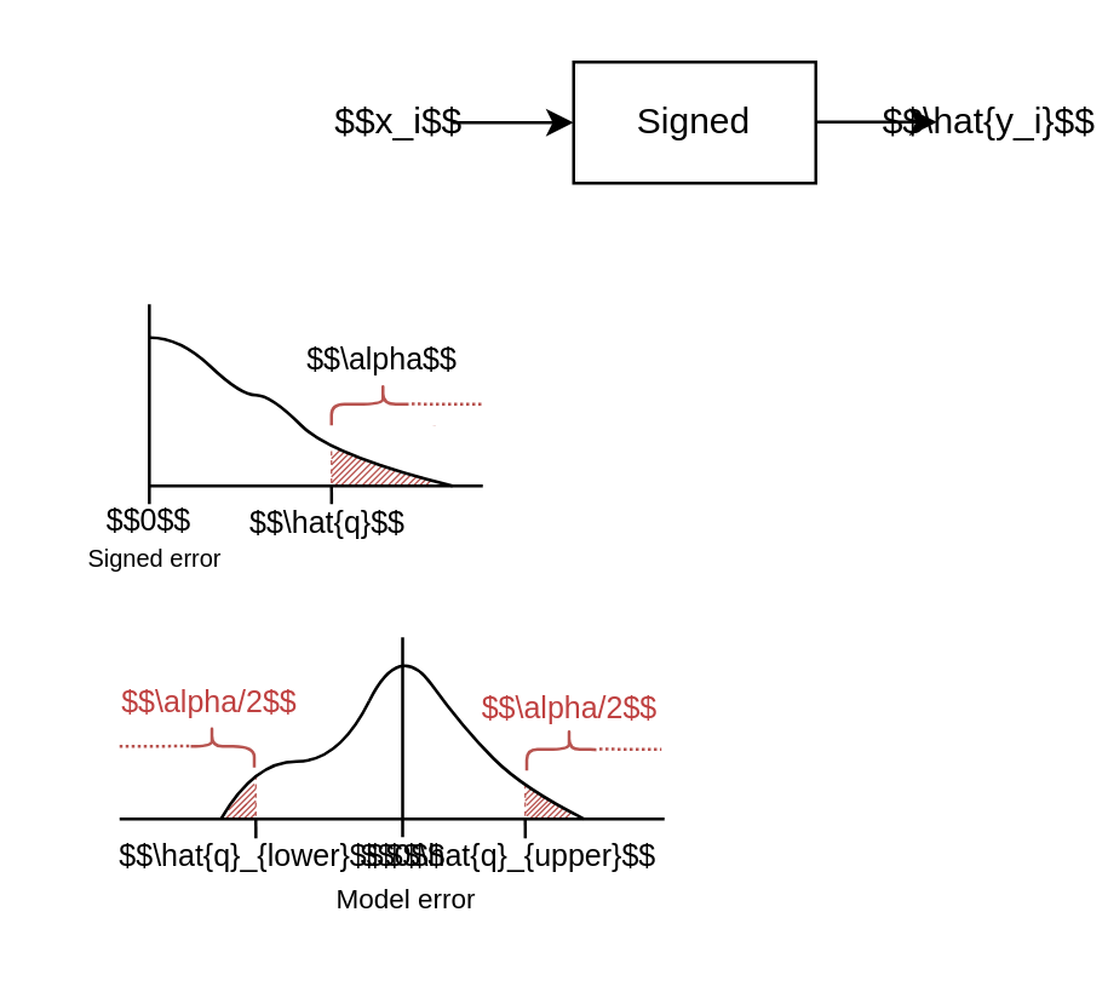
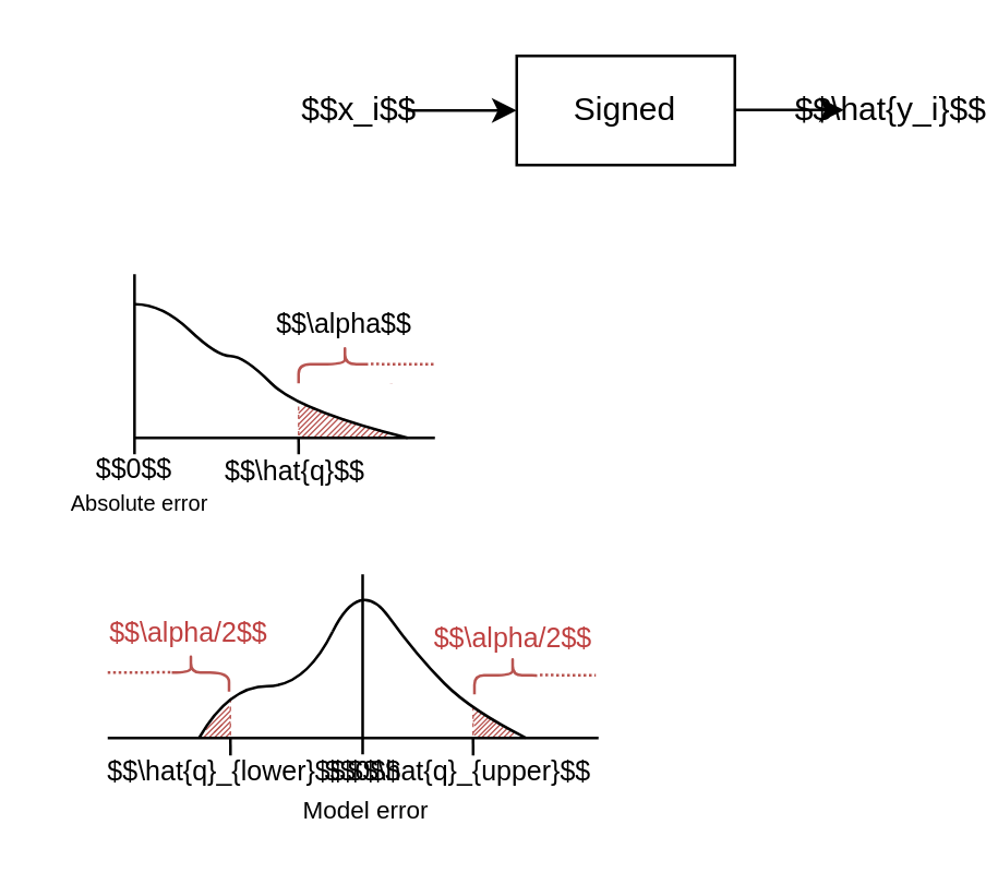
- <mxCell id="65" value="&lt;font style=&quot;font-size: 8px;&quot;&gt;Signed error&lt;/font&gt;" style="text;html=1;align=center;verticalAlign=middle;whiteSpace=wrap;rounded=0;" vertex="1" parent="1"><mxGeometry x="20" y="176" width="61.5" height="14" as="geometry" /></mxCell>
+ <mxCell id="65" value="&lt;font style=&quot;font-size: 8px;&quot;&gt;Absolute error&lt;/font&gt;" style="text;html=1;align=center;verticalAlign=middle;whiteSpace=wrap;rounded=0;" vertex="1" parent="1"><mxGeometry x="20" y="176" width="61.5" height="14" as="geometry" /></mxCell>
